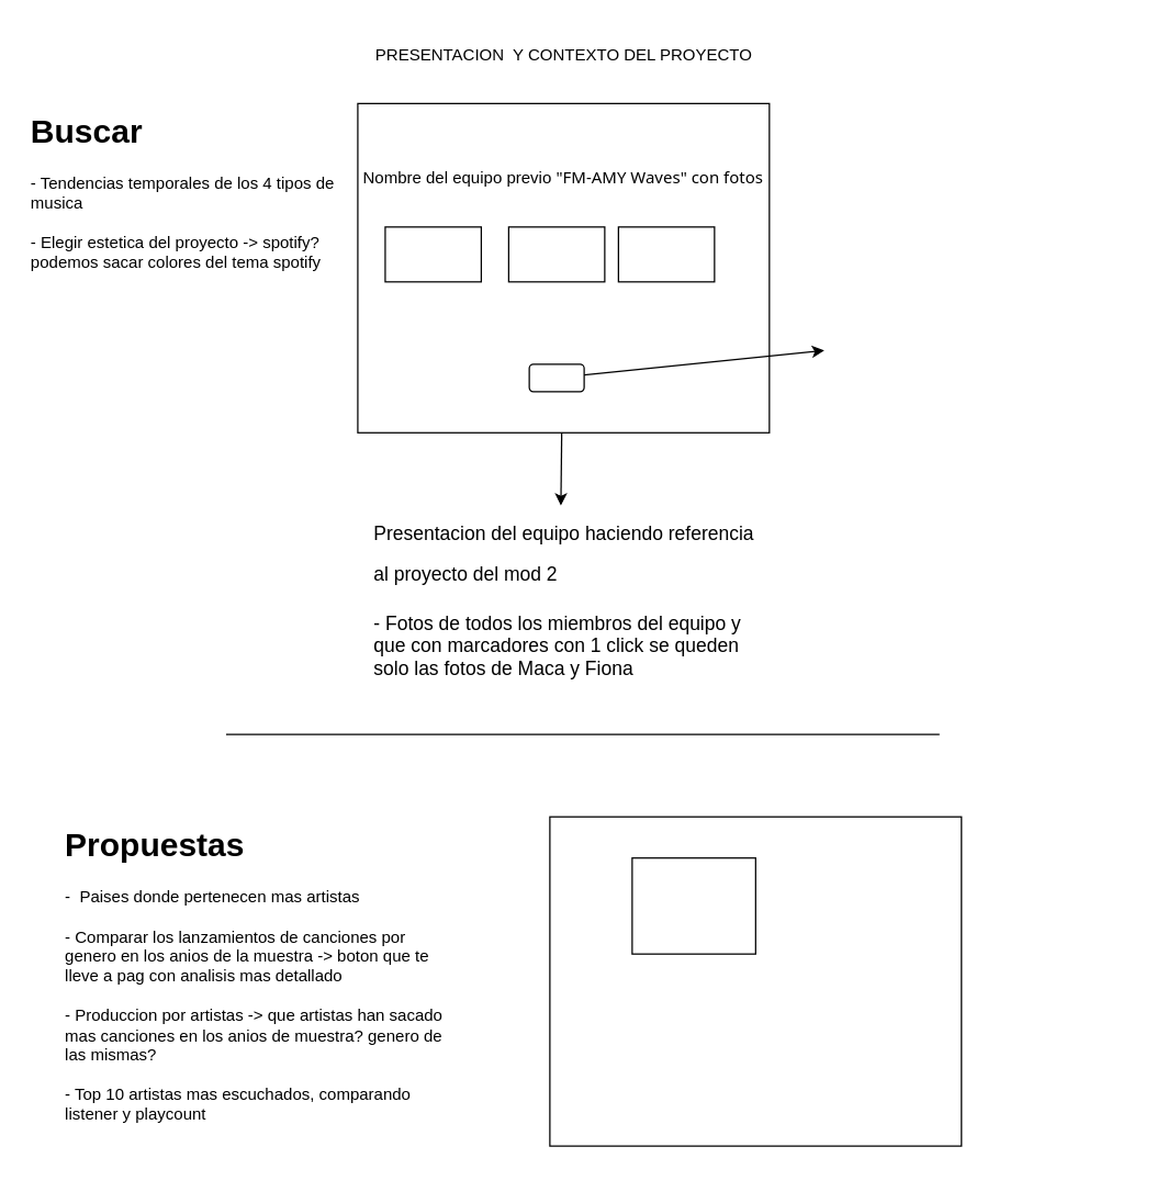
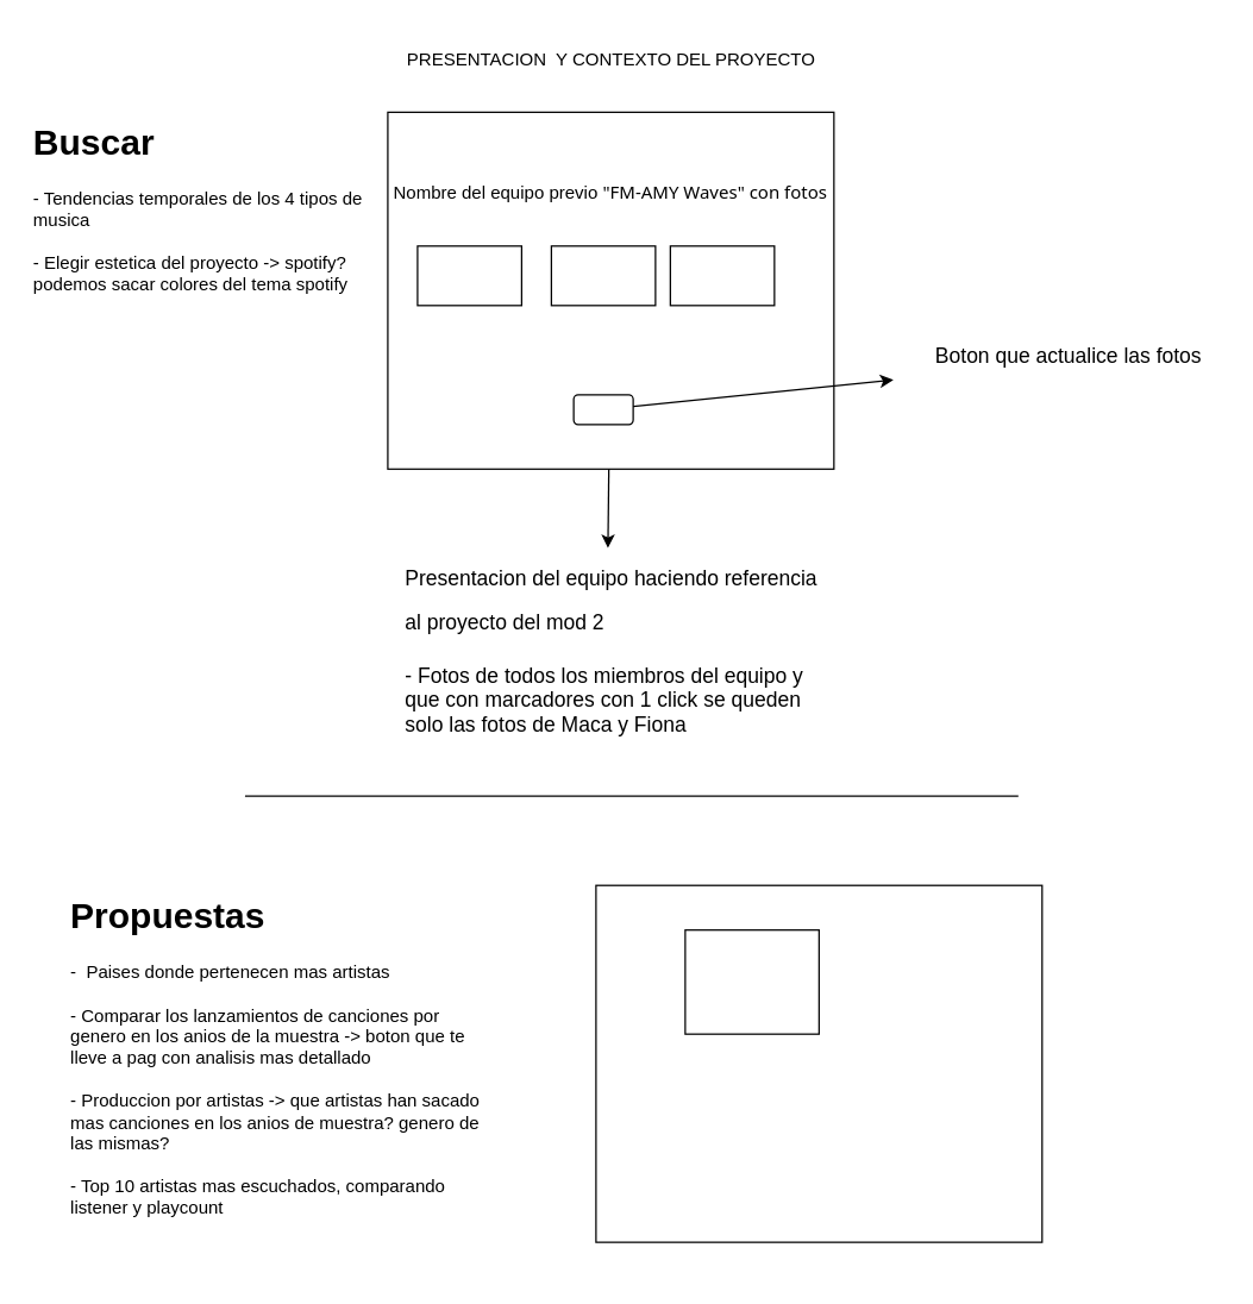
+ <mxCell id="12" value="&lt;h1 style=&quot;margin-top: 0px;&quot;&gt;&lt;span style=&quot;font-size: 14px; font-weight: 400;&quot;&gt;Boton que actualice las fotos&amp;nbsp;&lt;/span&gt;&lt;/h1&gt;" style="text;html=1;whiteSpace=wrap;overflow=hidden;rounded=0;align=center;" parent="1" vertex="1"><mxGeometry x="620" y="215" width="200" height="70" as="geometry" /></mxCell>
